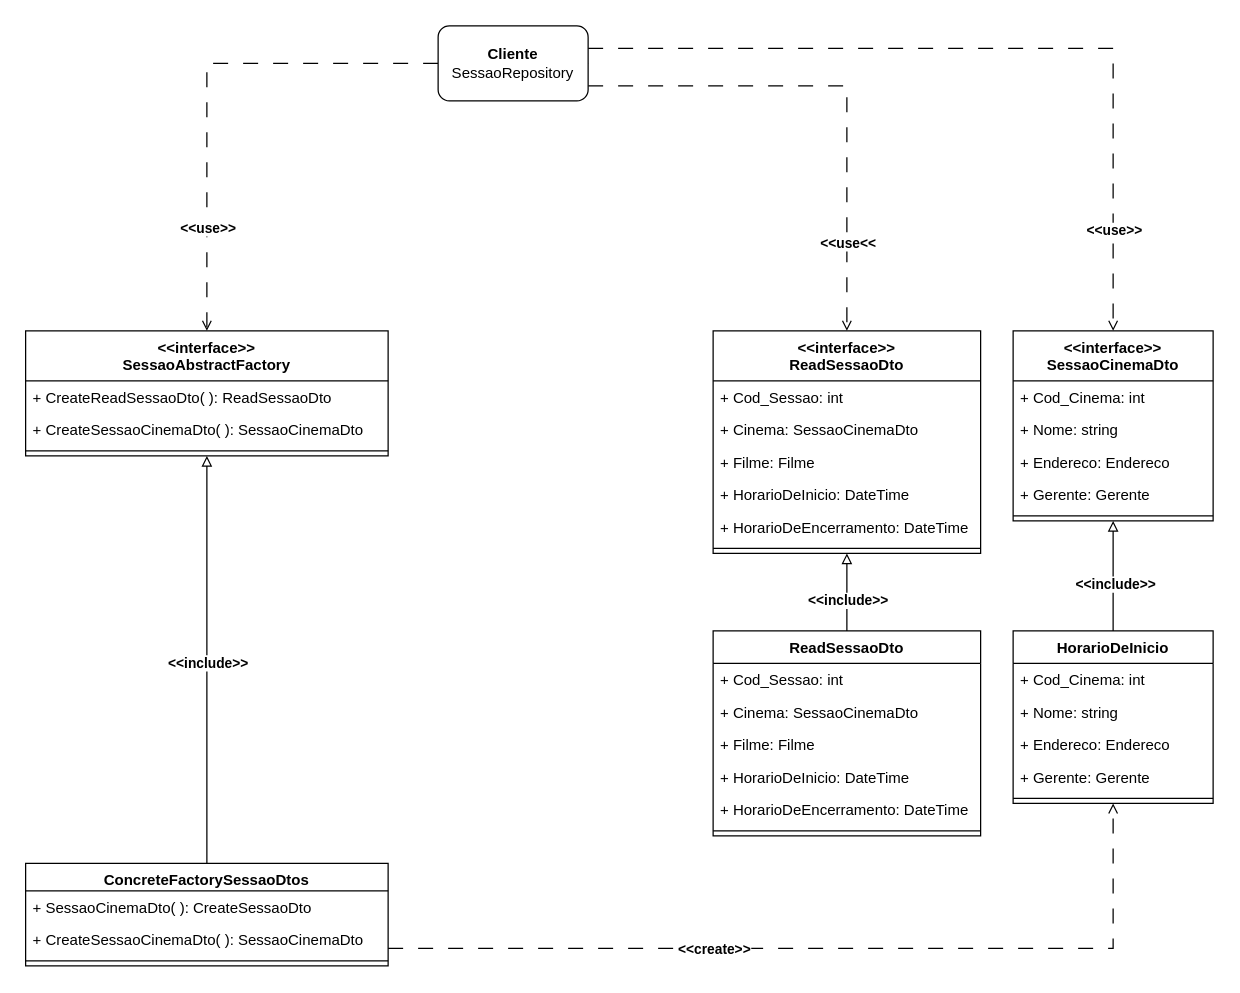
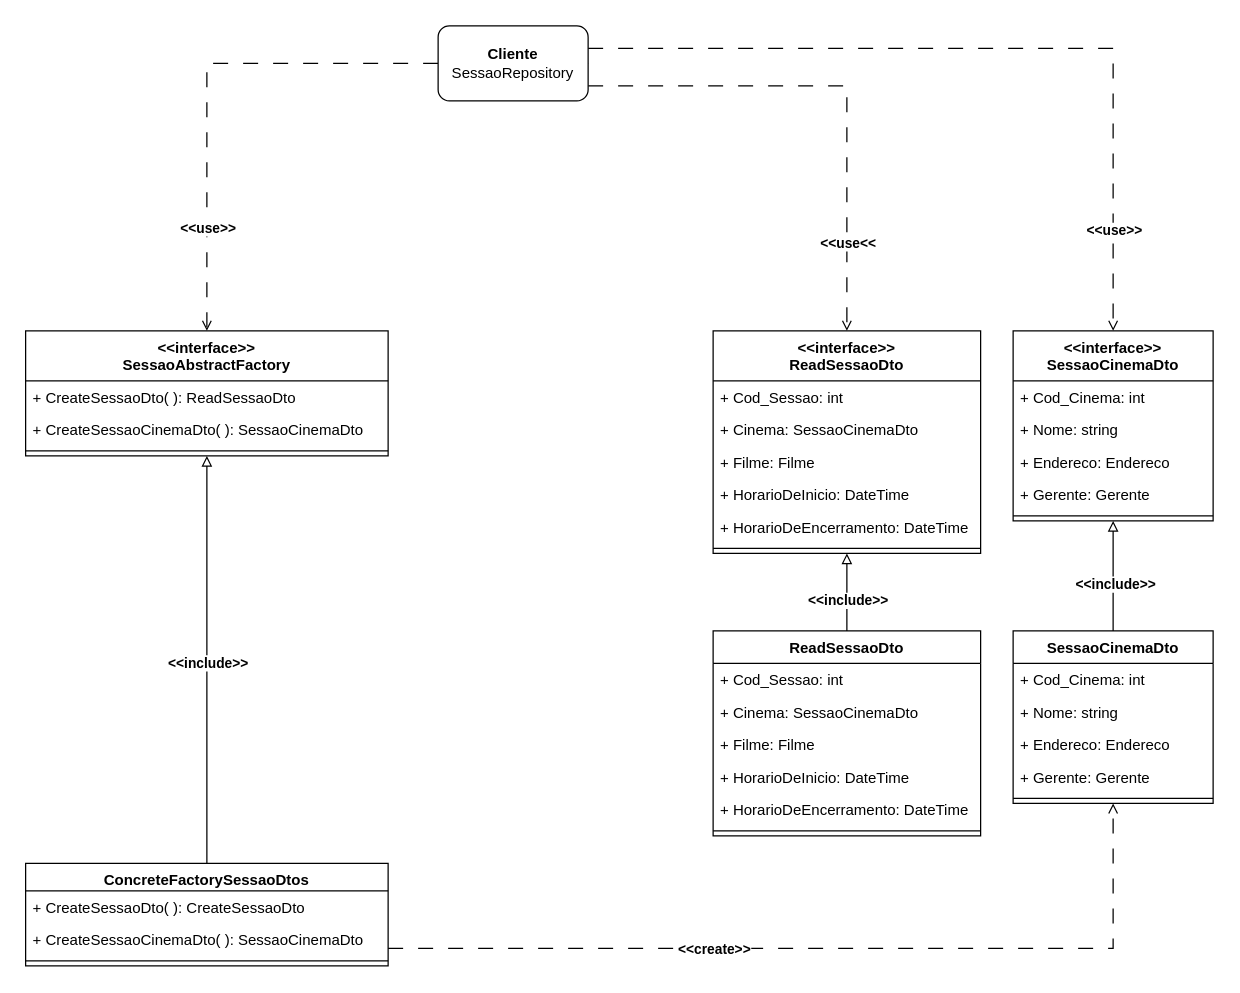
- <mxCell id="3" value="+ CreateReadSessaoDto( ): ReadSessaoDto" style="text;strokeColor=none;fillColor=none;align=left;verticalAlign=top;spacingLeft=4;spacingRight=4;overflow=hidden;rotatable=0;points=[[0,0.5],[1,0.5]];portConstraint=eastwest;" parent="2" vertex="1"><mxGeometry y="40" width="290" height="26" as="geometry" /></mxCell>
+ <mxCell id="3" value="+ CreateSessaoDto( ): ReadSessaoDto" style="text;strokeColor=none;fillColor=none;align=left;verticalAlign=top;spacingLeft=4;spacingRight=4;overflow=hidden;rotatable=0;points=[[0,0.5],[1,0.5]];portConstraint=eastwest;" parent="2" vertex="1"><mxGeometry y="40" width="290" height="26" as="geometry" /></mxCell>
- <mxCell id="36" value="HorarioDeInicio" style="swimlane;fontStyle=1;align=center;verticalAlign=top;childLayout=stackLayout;horizontal=1;startSize=26;horizontalStack=0;resizeParent=1;resizeParentMax=0;resizeLast=0;collapsible=1;marginBottom=0;fontSize=12;" parent="1" vertex="1"><mxGeometry x="810" y="504" width="160" height="138" as="geometry" /></mxCell>
+ <mxCell id="36" value="SessaoCinemaDto" style="swimlane;fontStyle=1;align=center;verticalAlign=top;childLayout=stackLayout;horizontal=1;startSize=26;horizontalStack=0;resizeParent=1;resizeParentMax=0;resizeLast=0;collapsible=1;marginBottom=0;fontSize=12;" parent="1" vertex="1"><mxGeometry x="810" y="504" width="160" height="138" as="geometry" /></mxCell>
- <mxCell id="9" value="+ SessaoCinemaDto( ): CreateSessaoDto" style="text;strokeColor=none;fillColor=none;align=left;verticalAlign=top;spacingLeft=4;spacingRight=4;overflow=hidden;rotatable=0;points=[[0,0.5],[1,0.5]];portConstraint=eastwest;" parent="8" vertex="1"><mxGeometry y="22" width="290" height="26" as="geometry" /></mxCell>
+ <mxCell id="9" value="+ CreateSessaoDto( ): CreateSessaoDto" style="text;strokeColor=none;fillColor=none;align=left;verticalAlign=top;spacingLeft=4;spacingRight=4;overflow=hidden;rotatable=0;points=[[0,0.5],[1,0.5]];portConstraint=eastwest;" parent="8" vertex="1"><mxGeometry y="22" width="290" height="26" as="geometry" /></mxCell>
